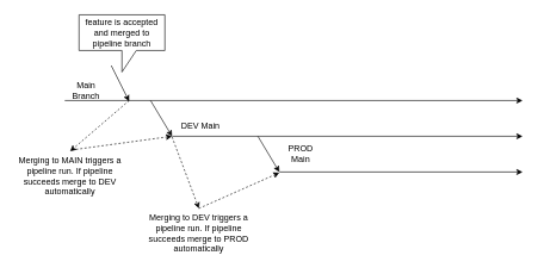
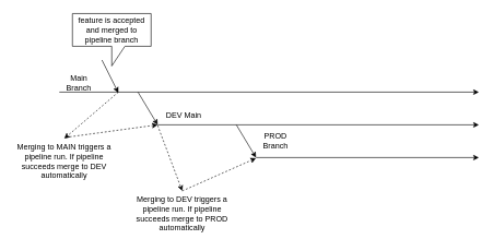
- <mxCell id="9" value="PROD Main" style="text;html=1;strokeColor=none;fillColor=none;align=center;verticalAlign=middle;whiteSpace=wrap;rounded=0;" parent="1" vertex="1"><mxGeometry x="390" y="200" width="60" height="30" as="geometry" /></mxCell>
+ <mxCell id="9" value="PROD Branch" style="text;html=1;strokeColor=none;fillColor=none;align=center;verticalAlign=middle;whiteSpace=wrap;rounded=0;" parent="1" vertex="1"><mxGeometry x="390" y="200" width="60" height="30" as="geometry" /></mxCell>
